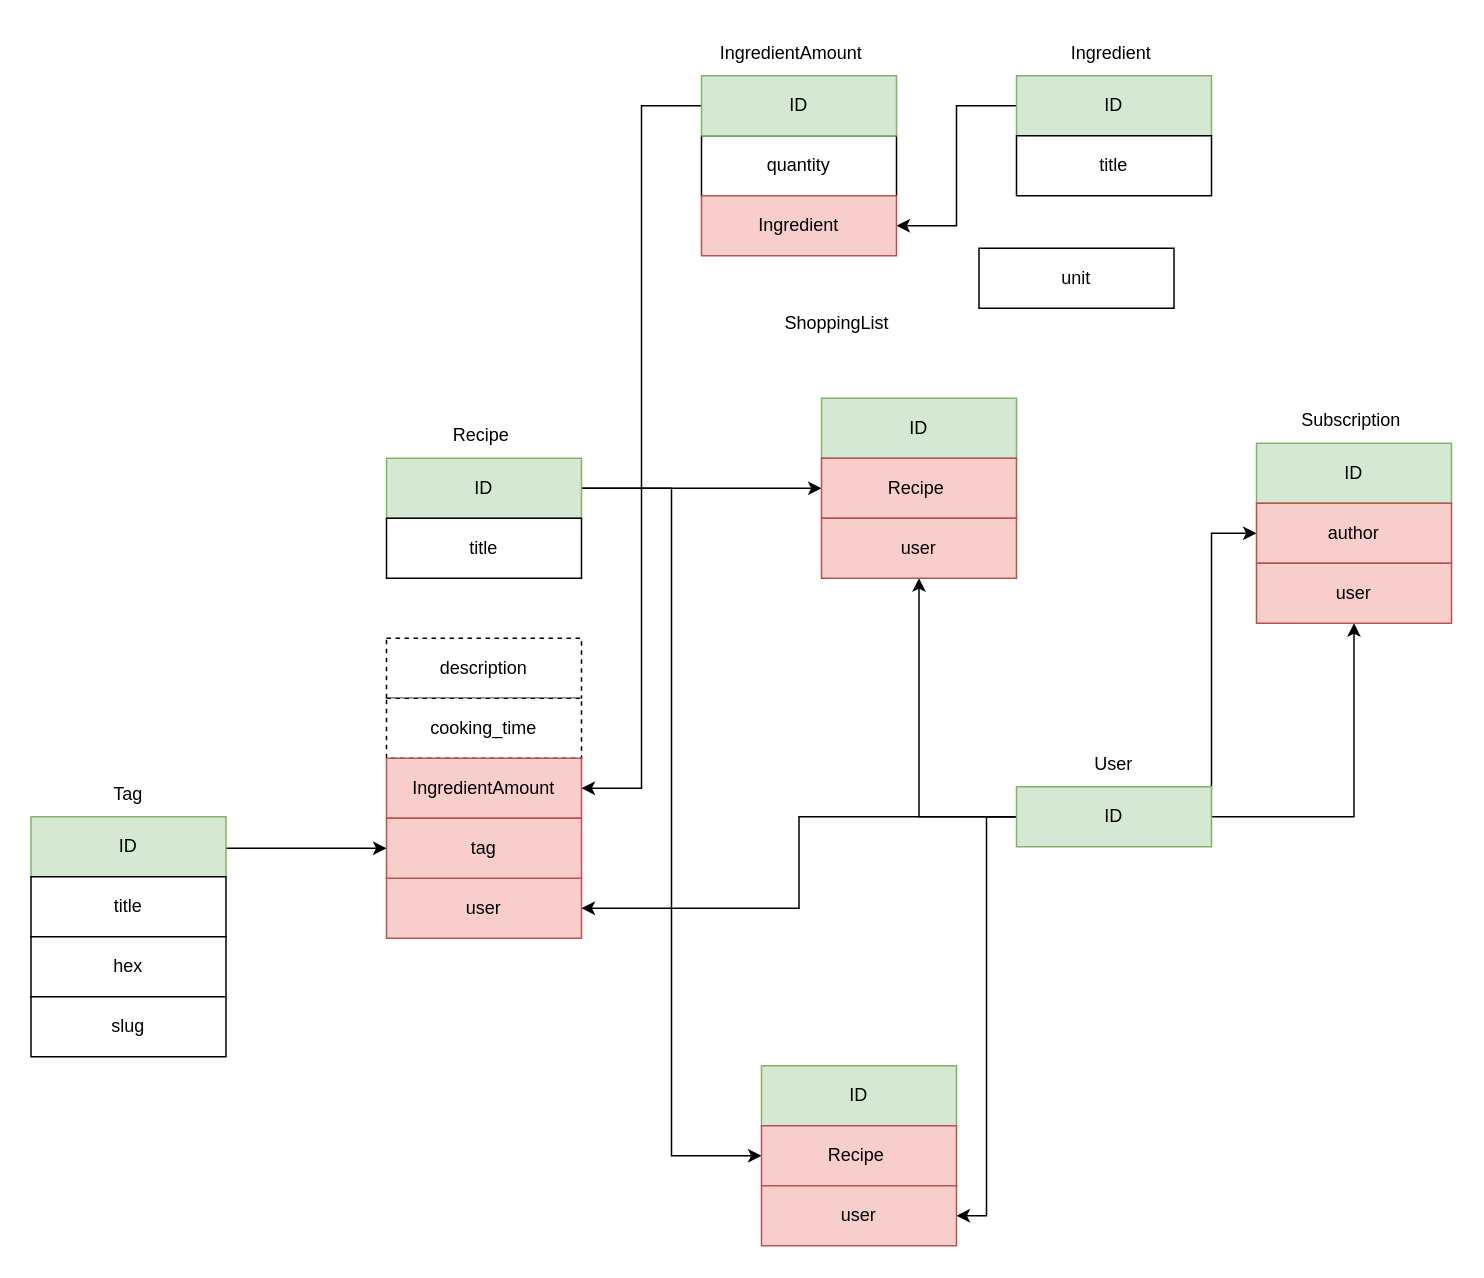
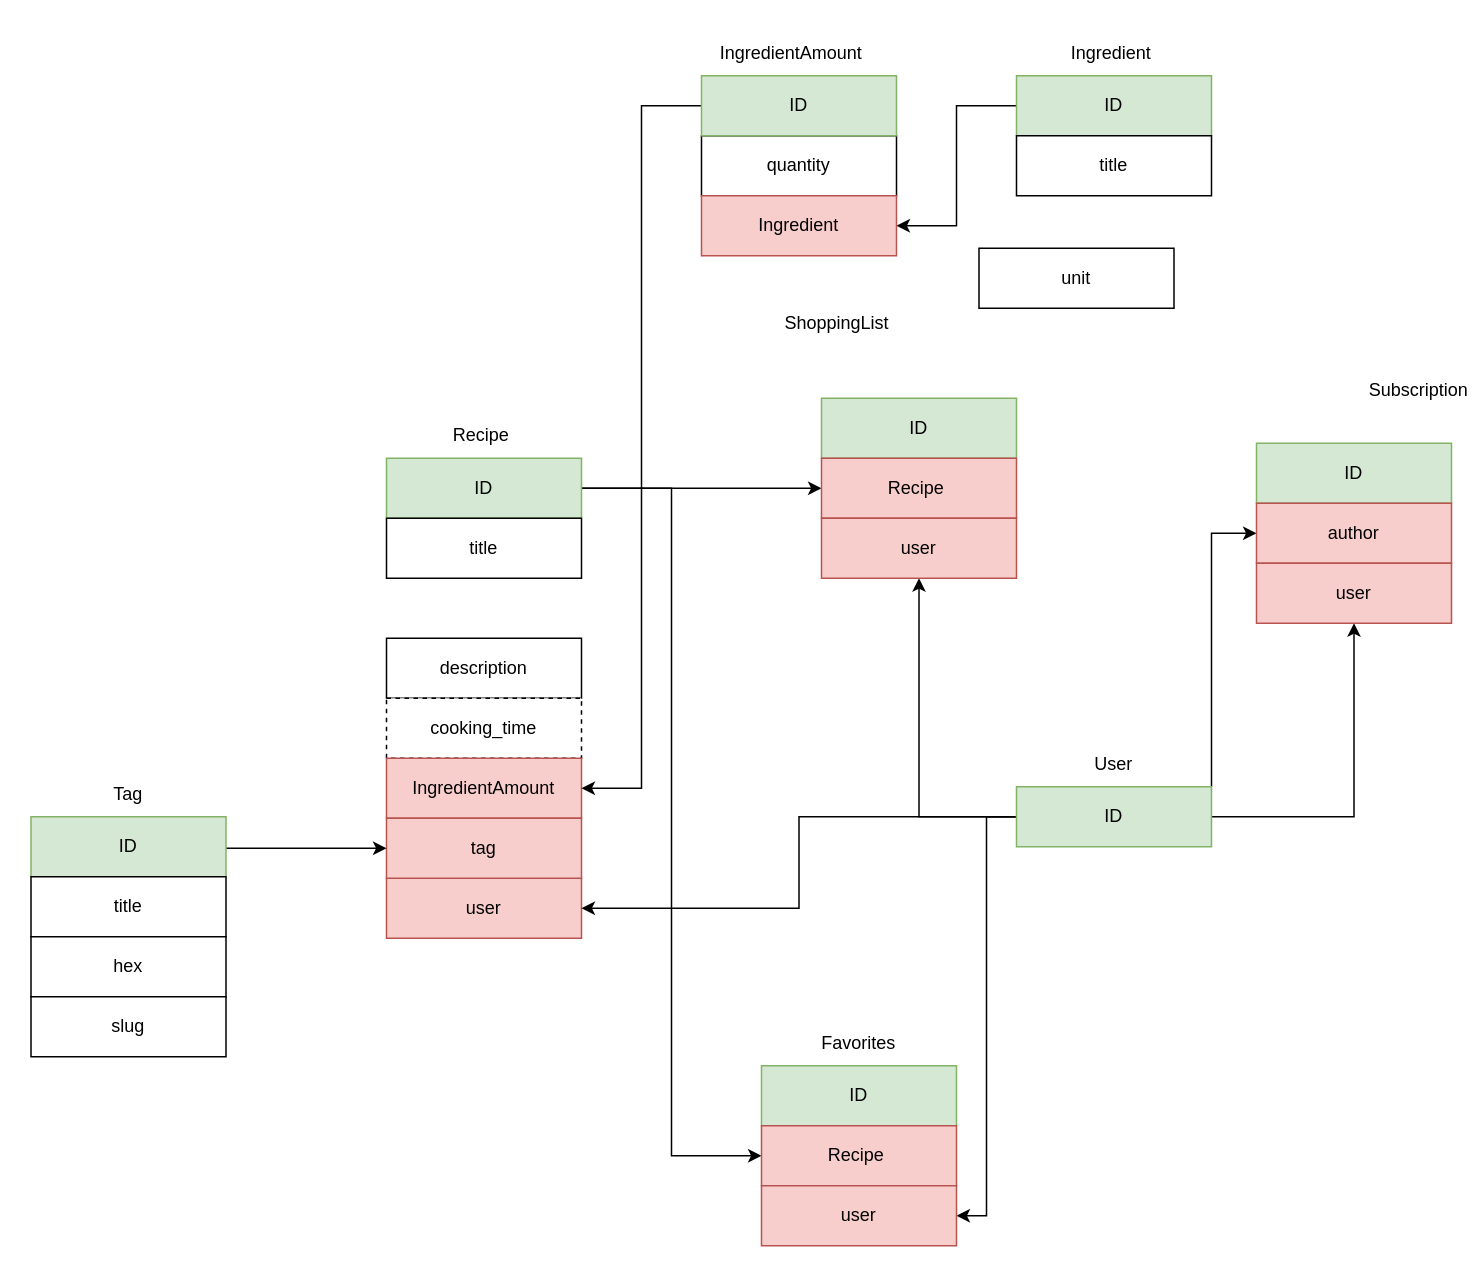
- <mxCell id="43" value="Subscription&amp;nbsp;" style="text;html=1;strokeColor=none;fillColor=none;align=center;verticalAlign=middle;whiteSpace=wrap;rounded=0;" vertex="1" parent="1"><mxGeometry x="872" y="265" width="60" height="30" as="geometry" /></mxCell>
+ <mxCell id="43" value="Subscription&amp;nbsp;" style="text;html=1;strokeColor=none;fillColor=none;align=center;verticalAlign=middle;whiteSpace=wrap;rounded=0;" vertex="1" parent="1"><mxGeometry x="917" y="245" width="60" height="30" as="geometry" /></mxCell>
- <mxCell id="7" value="description" style="rounded=0;whiteSpace=wrap;html=1;dashed=1;" parent="1" vertex="1"><mxGeometry x="257" y="425" width="130" height="40" as="geometry" /></mxCell>
+ <mxCell id="7" value="description" style="rounded=0;whiteSpace=wrap;html=1;" parent="1" vertex="1"><mxGeometry x="257" y="425" width="130" height="40" as="geometry" /></mxCell>
+ <mxCell id="35" value="Favorites" style="text;html=1;strokeColor=none;fillColor=none;align=center;verticalAlign=middle;whiteSpace=wrap;rounded=0;" vertex="1" parent="1"><mxGeometry x="542" y="680" width="60" height="30" as="geometry" /></mxCell>
